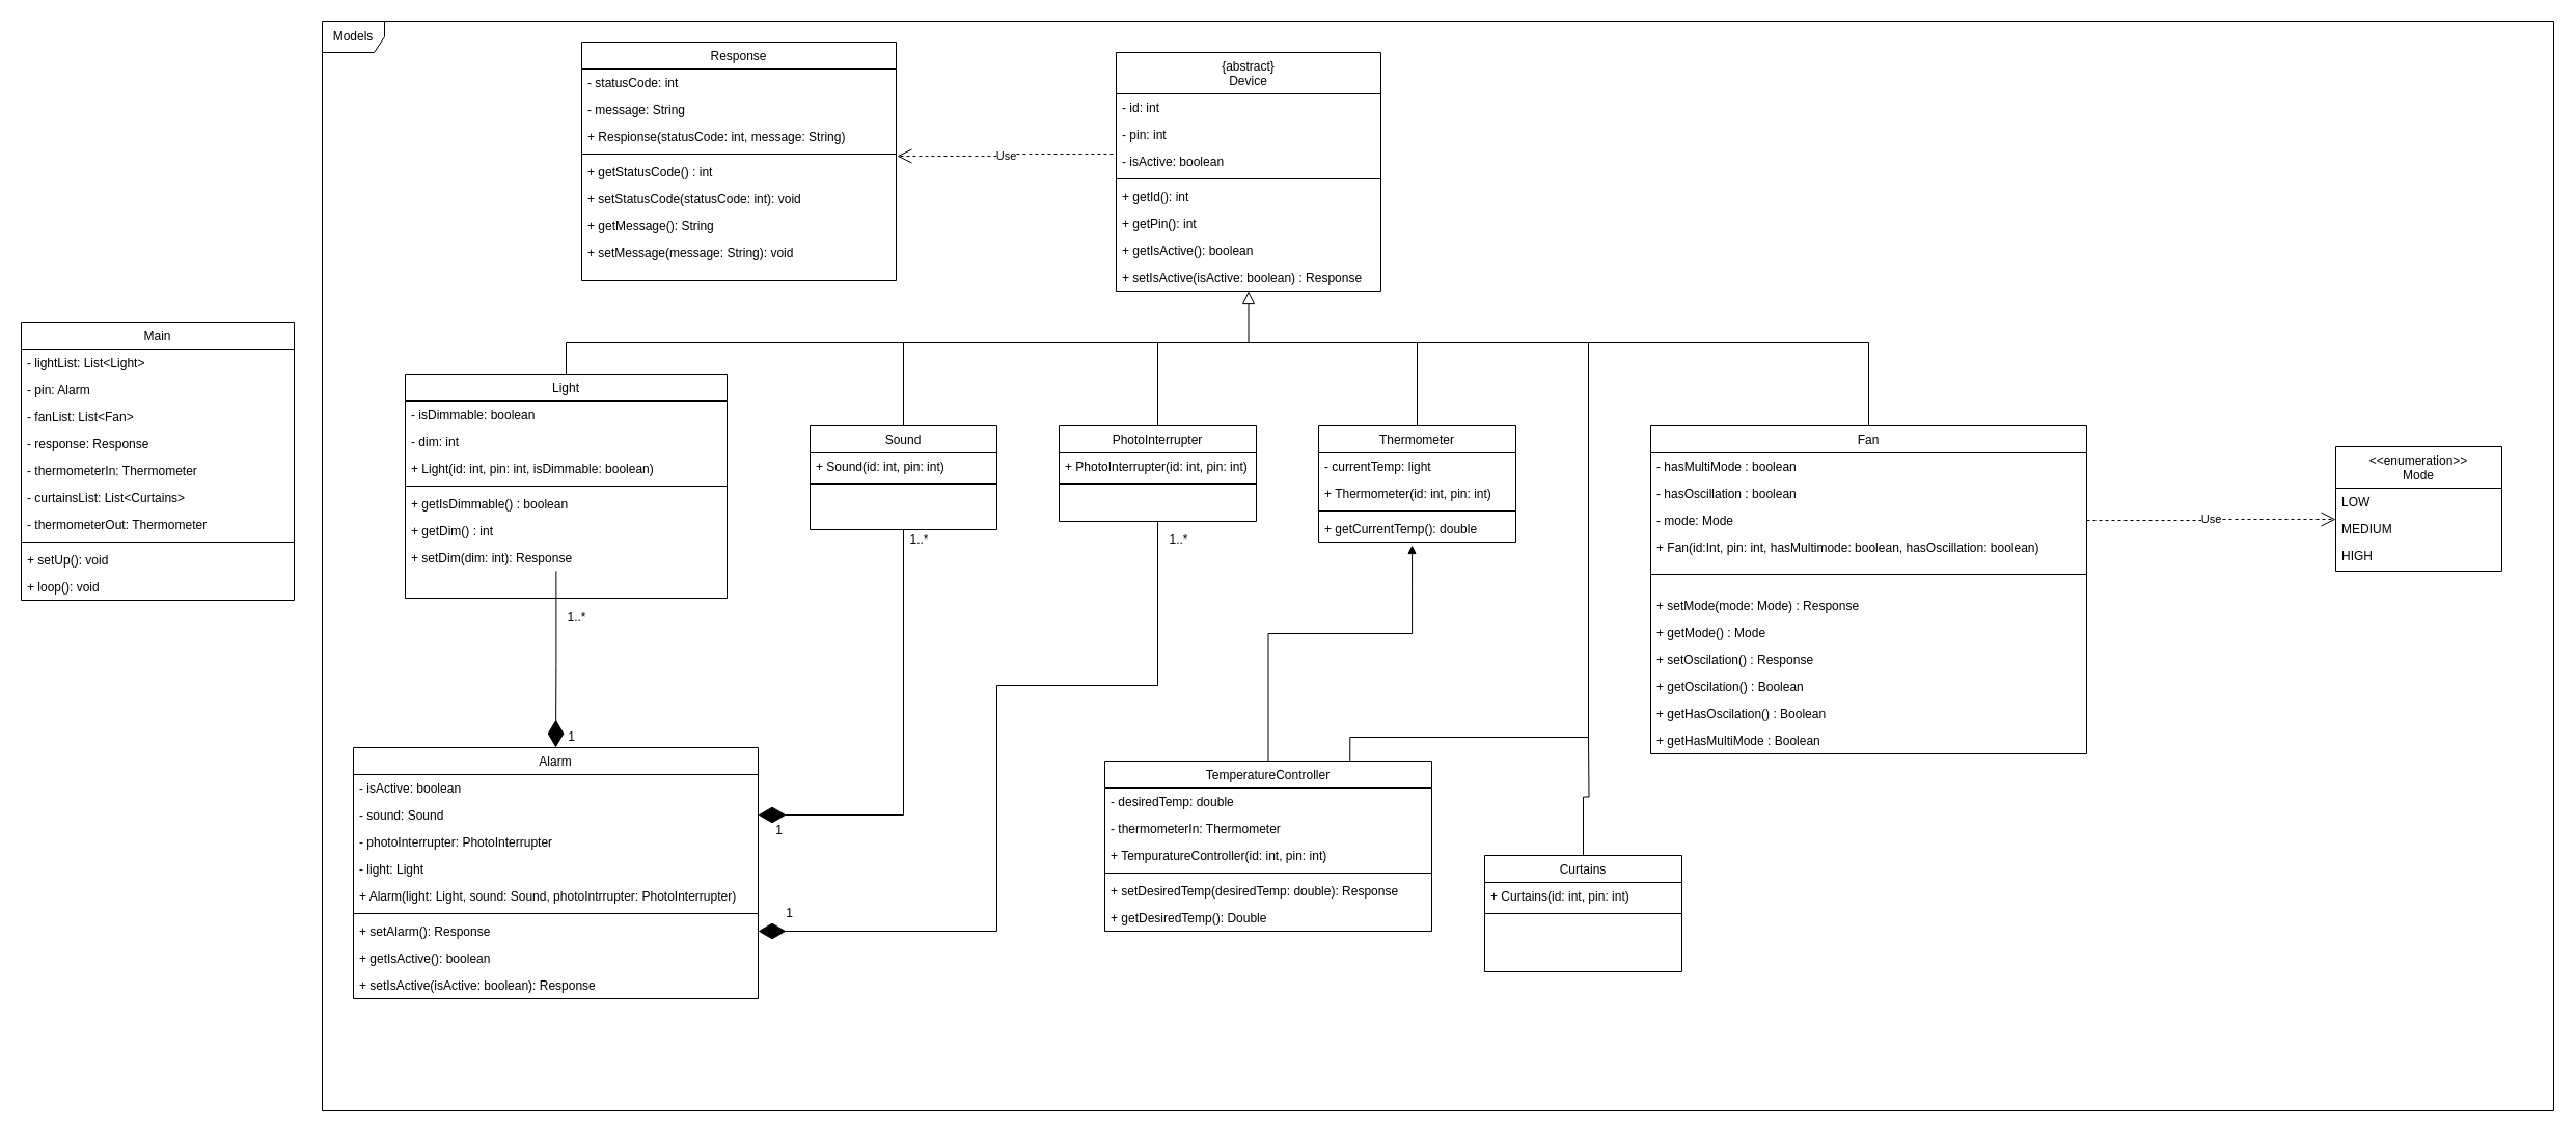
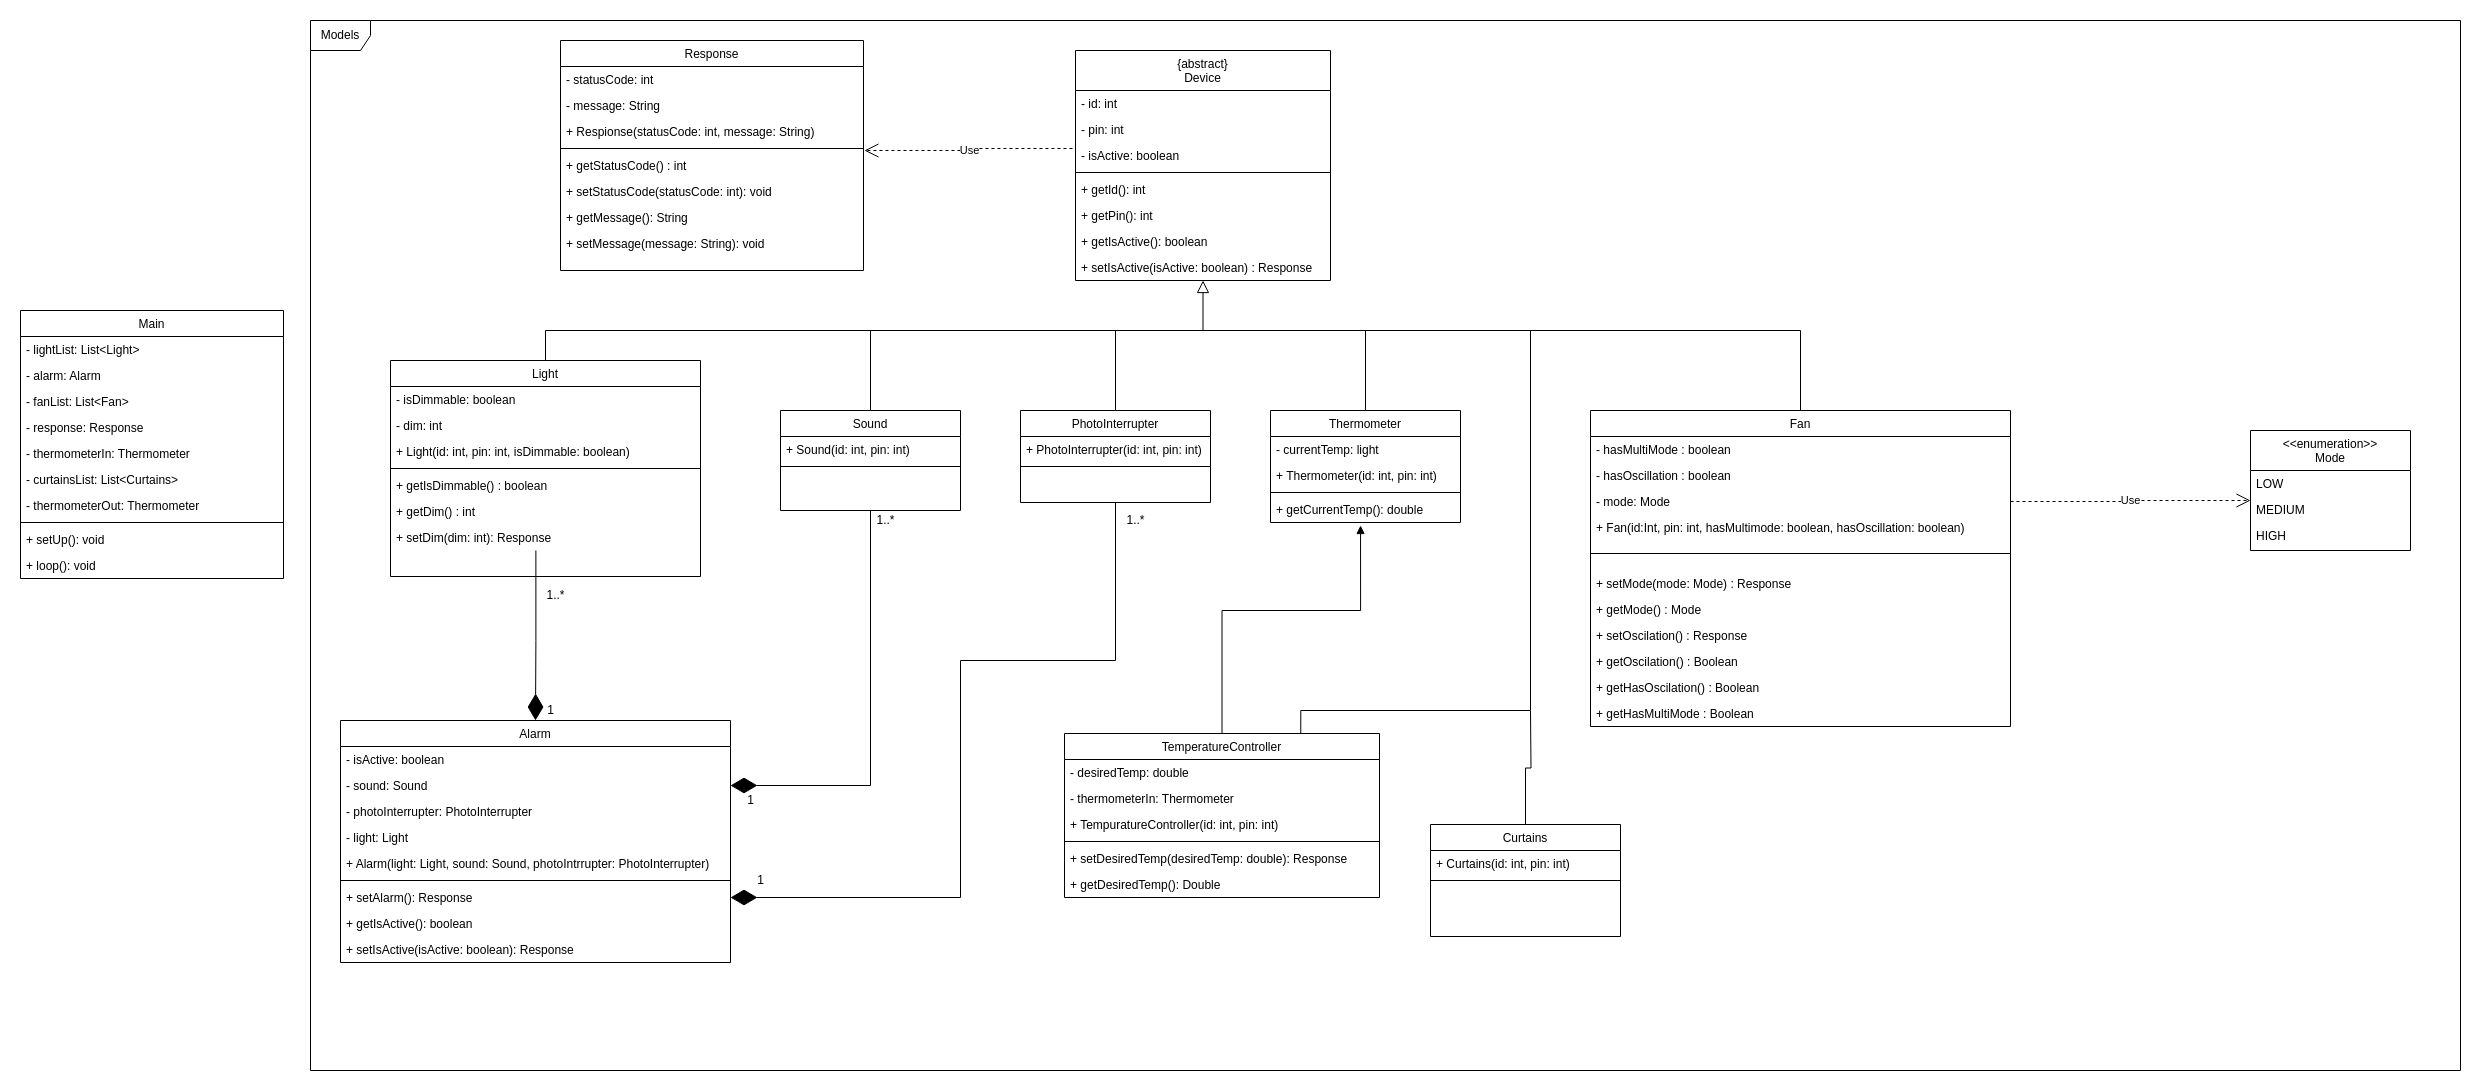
- <mxCell id="24" value="- pin: Alarm" style="text;align=left;verticalAlign=top;spacingLeft=4;spacingRight=4;overflow=hidden;rotatable=0;points=[[0,0.5],[1,0.5]];portConstraint=eastwest;rounded=0;shadow=0;html=0;" parent="22" vertex="1"><mxGeometry y="52" width="263" height="26" as="geometry" /></mxCell>
+ <mxCell id="24" value="- alarm: Alarm" style="text;align=left;verticalAlign=top;spacingLeft=4;spacingRight=4;overflow=hidden;rotatable=0;points=[[0,0.5],[1,0.5]];portConstraint=eastwest;rounded=0;shadow=0;html=0;" parent="22" vertex="1"><mxGeometry y="52" width="263" height="26" as="geometry" /></mxCell>
